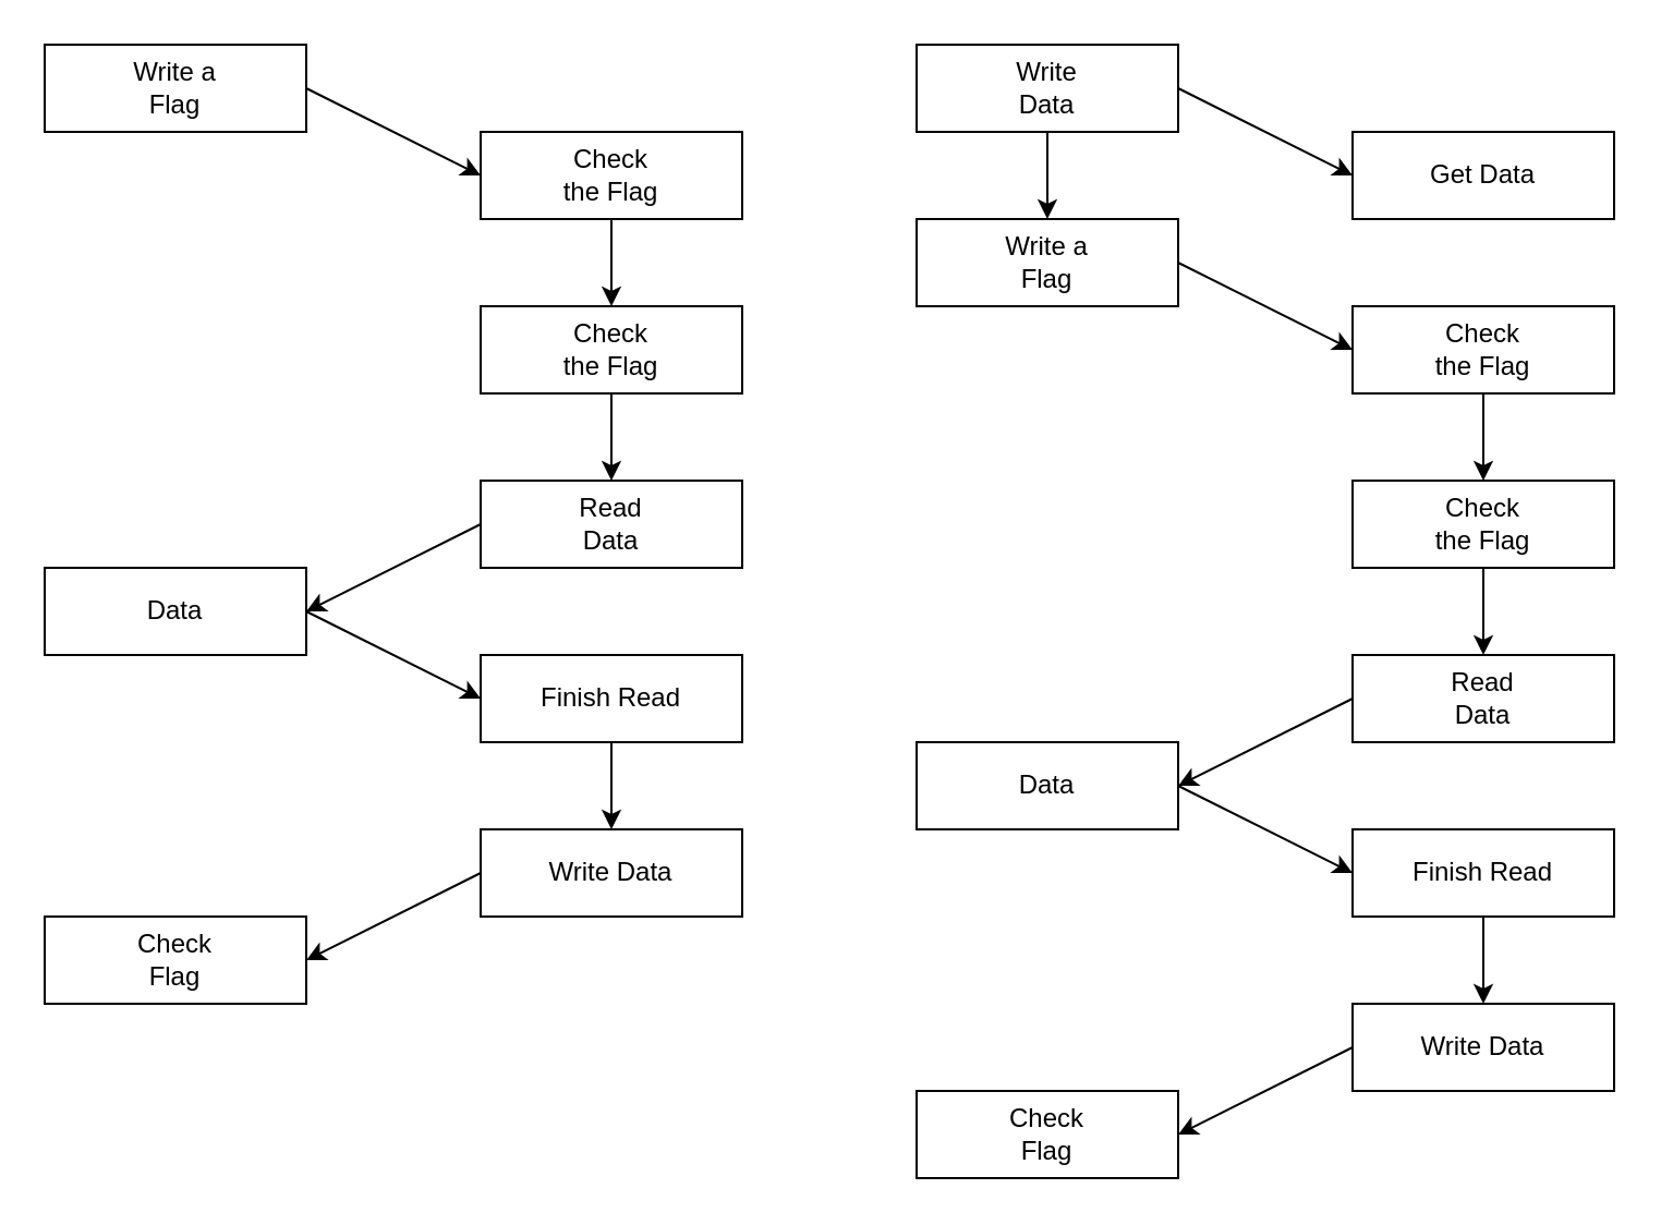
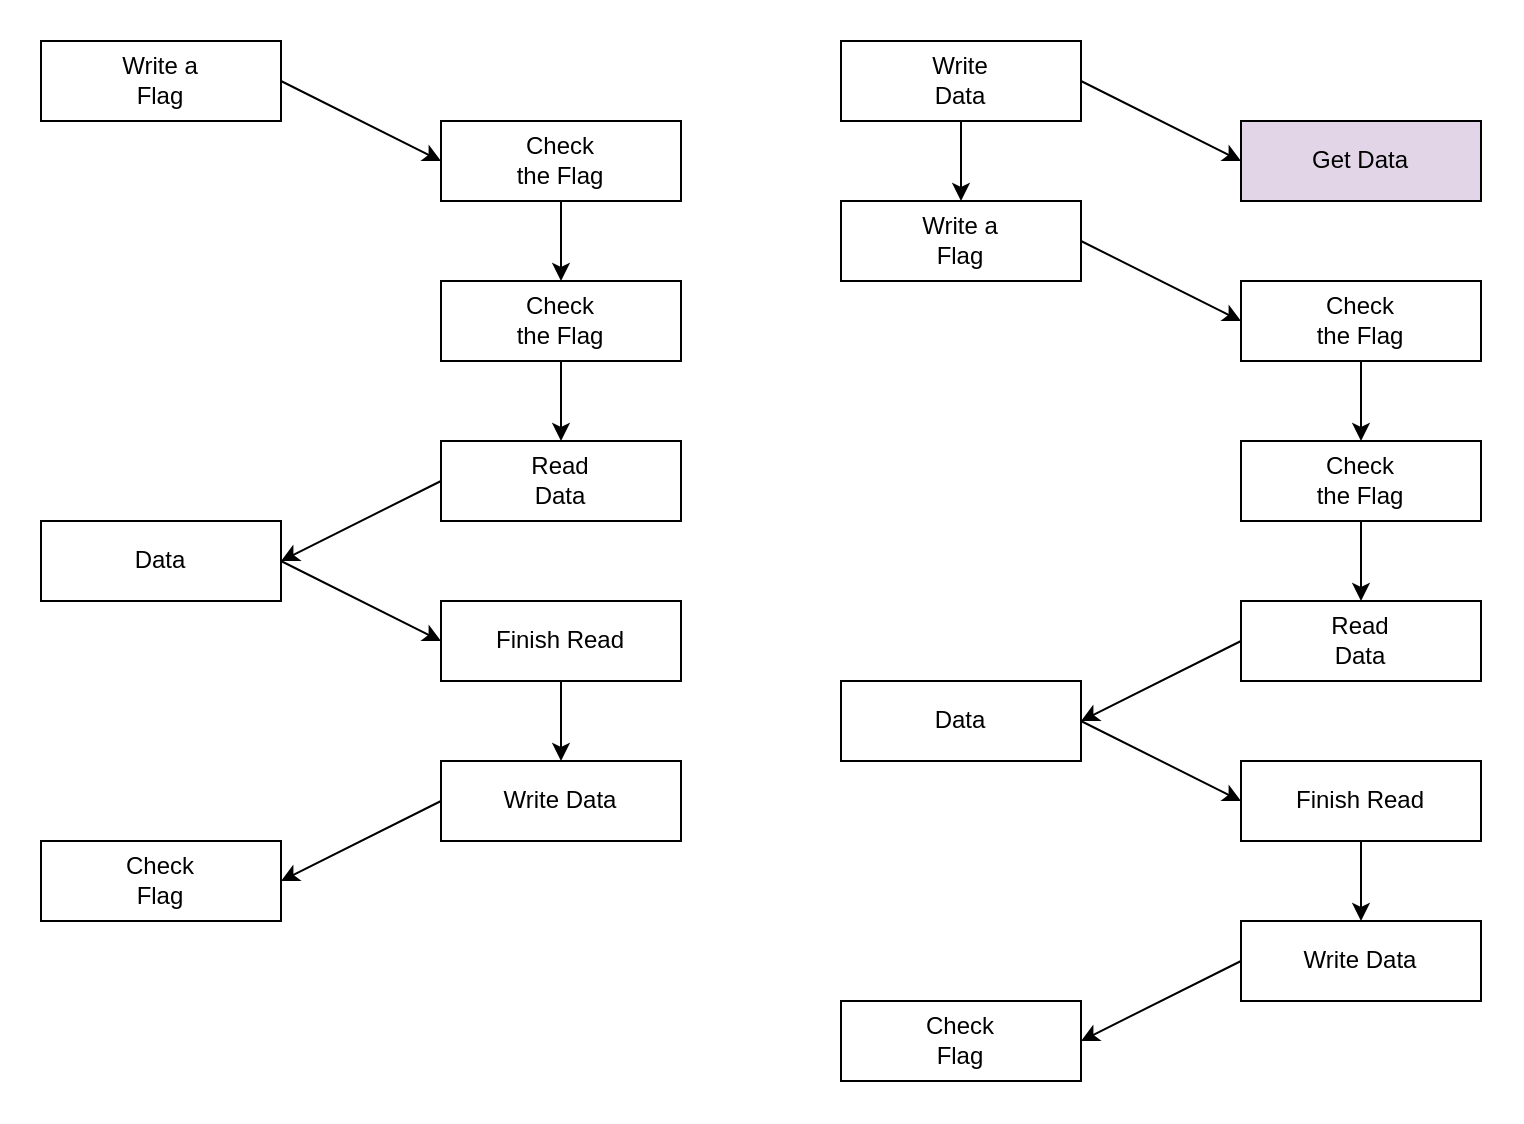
- <mxCell id="34" value="Get Data" style="rounded=0;whiteSpace=wrap;html=1;" vertex="1" parent="1"><mxGeometry x="620" y="60" width="120" height="40" as="geometry" /></mxCell>
+ <mxCell id="34" value="Get Data" style="rounded=0;whiteSpace=wrap;html=1;fillColor=#e1d5e7;" vertex="1" parent="1"><mxGeometry x="620" y="60" width="120" height="40" as="geometry" /></mxCell>
